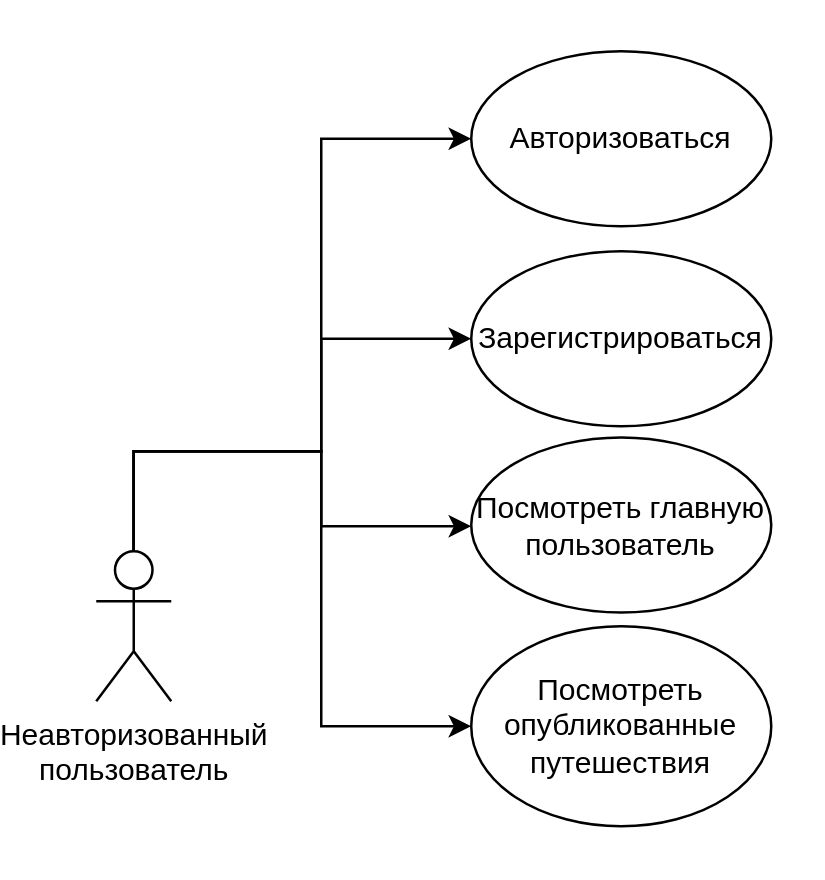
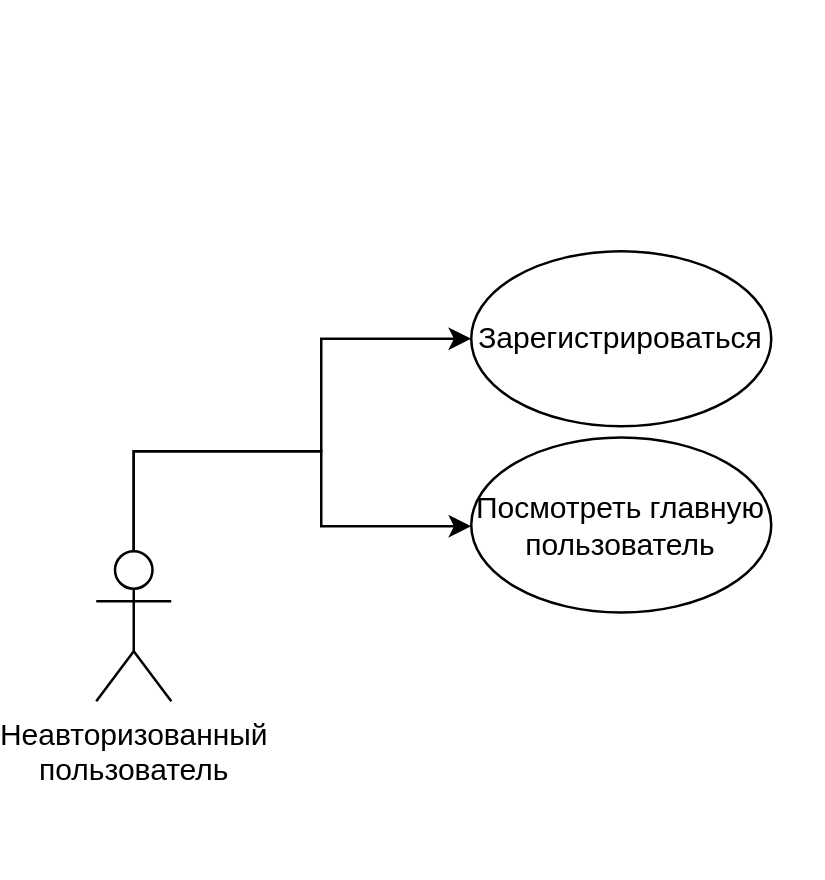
- <mxCell id="7" value="Авторизоваться" style="ellipse;whiteSpace=wrap;html=1;" parent="1" vertex="1"><mxGeometry x="170" y="20" width="120" height="70" as="geometry" /></mxCell>
- <mxCell id="2" style="rounded=0;orthogonalLoop=1;jettySize=auto;html=1;edgeStyle=orthogonalEdgeStyle;" parent="1" source="3" target="7" edge="1"><mxGeometry relative="1" as="geometry"><Array as="points"><mxPoint x="110" y="180" /><mxPoint x="110" y="55" /></Array></mxGeometry></mxCell>
- <mxCell id="10" style="rounded=0;orthogonalLoop=1;jettySize=auto;html=1;edgeStyle=orthogonalEdgeStyle;" parent="1" source="3" target="5" edge="1"><mxGeometry relative="1" as="geometry"><mxPoint x="60" y="192" as="sourcePoint" /><mxPoint x="182" y="211" as="targetPoint" /><Array as="points"><mxPoint x="110" y="180" /><mxPoint x="110" y="290" /></Array></mxGeometry></mxCell>
- <mxCell id="5" value="Посмотреть опубликованные путешествия" style="ellipse;whiteSpace=wrap;html=1;" parent="1" vertex="1"><mxGeometry x="170" y="250" width="120" height="80" as="geometry" /></mxCell>
